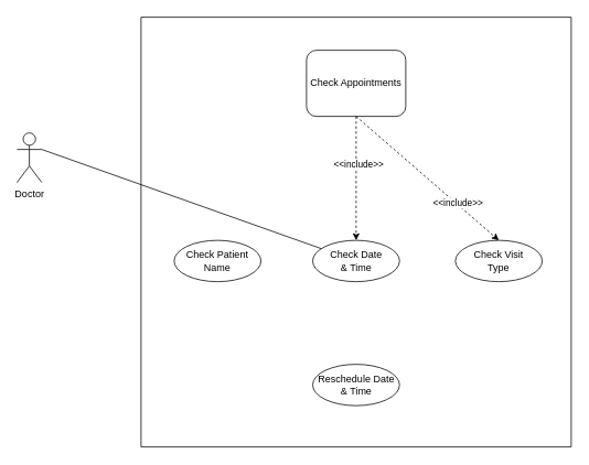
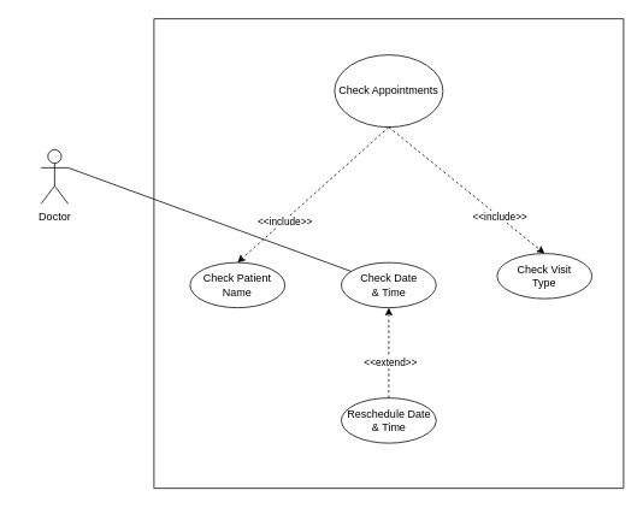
- <mxCell id="6" value="Check Appointments" style="whiteSpace=wrap;html=1;rounded=1;" vertex="1" parent="2"><mxGeometry x="200" y="40" width="120" height="80" as="geometry" /></mxCell>
+ <mxCell id="6" value="Check Appointments" style="ellipse;whiteSpace=wrap;html=1;" vertex="1" parent="2"><mxGeometry x="200" y="40" width="120" height="80" as="geometry" /></mxCell>
- <mxCell id="16" value="Doctor" style="shape=umlActor;verticalLabelPosition=bottom;verticalAlign=top;html=1;outlineConnect=0;" vertex="1" parent="1"><mxGeometry x="20" y="160" width="30" height="60" as="geometry" /></mxCell>
+ <mxCell id="16" value="Doctor" style="shape=umlActor;verticalLabelPosition=bottom;verticalAlign=top;html=1;outlineConnect=0;" vertex="1" parent="1"><mxGeometry x="45" y="165" width="30" height="60" as="geometry" /></mxCell>
- <mxCell id="9" value="" style="endArrow=classic;html=1;rounded=0;dashed=1;entryX=0.5;entryY=0;entryDx=0;entryDy=0;verticalAlign=bottom;startArrow=none;startFill=0;endFill=1;" edge="1" parent="2" source="6" target="3"><mxGeometry width="50" height="50" relative="1" as="geometry"><mxPoint x="210" y="320" as="sourcePoint" /><mxPoint x="260" y="270" as="targetPoint" /></mxGeometry></mxCell>
- <mxCell id="10" value="&amp;lt;&amp;lt;include&amp;gt;&amp;gt;" style="edgeLabel;html=1;align=center;verticalAlign=middle;resizable=0;points=[];" vertex="1" connectable="0" parent="9"><mxGeometry x="-0.236" y="2" relative="1" as="geometry"><mxPoint as="offset" /></mxGeometry></mxCell>
+ <mxCell id="7" value="" style="endArrow=classic;html=1;rounded=0;exitX=0.5;exitY=1;exitDx=0;exitDy=0;entryX=0.5;entryY=0;entryDx=0;entryDy=0;dashed=1;verticalAlign=bottom;startArrow=none;startFill=0;endFill=1;" edge="1" parent="2" source="6" target="4"><mxGeometry width="50" height="50" relative="1" as="geometry"><mxPoint x="210" y="320" as="sourcePoint" /><mxPoint x="260" y="270" as="targetPoint" /></mxGeometry></mxCell>
+ <mxCell id="8" value="&amp;lt;&amp;lt;include&amp;gt;&amp;gt;" style="edgeLabel;html=1;align=center;verticalAlign=middle;resizable=0;points=[];" vertex="1" connectable="0" parent="7"><mxGeometry x="0.392" y="1" relative="1" as="geometry"><mxPoint as="offset" /></mxGeometry></mxCell>
- <mxCell id="5" value="&lt;div&gt;Check Visit &lt;br&gt;&lt;/div&gt;&lt;div&gt;Type&lt;/div&gt;" style="ellipse;whiteSpace=wrap;html=1;" vertex="1" parent="2"><mxGeometry x="380" y="270" width="105" height="50" as="geometry" /></mxCell>
+ <mxCell id="5" value="&lt;div&gt;Check Visit &lt;br&gt;&lt;/div&gt;&lt;div&gt;Type&lt;/div&gt;" style="ellipse;whiteSpace=wrap;html=1;" vertex="1" parent="2"><mxGeometry x="380" y="260" width="105" height="50" as="geometry" /></mxCell>
+ <mxCell id="14" value="" style="endArrow=classic;html=1;rounded=0;exitX=0.5;exitY=0;exitDx=0;exitDy=0;dashed=1;" edge="1" parent="2" source="13" target="3"><mxGeometry width="50" height="50" relative="1" as="geometry"><mxPoint x="200" y="330" as="sourcePoint" /><mxPoint x="250" y="280" as="targetPoint" /></mxGeometry></mxCell>
+ <mxCell id="15" value="&amp;lt;&amp;lt;extend&amp;gt;&amp;gt;" style="edgeLabel;html=1;align=center;verticalAlign=middle;resizable=0;points=[];" vertex="1" connectable="0" parent="14"><mxGeometry x="-0.2" relative="1" as="geometry"><mxPoint x="1" as="offset" /></mxGeometry></mxCell>
